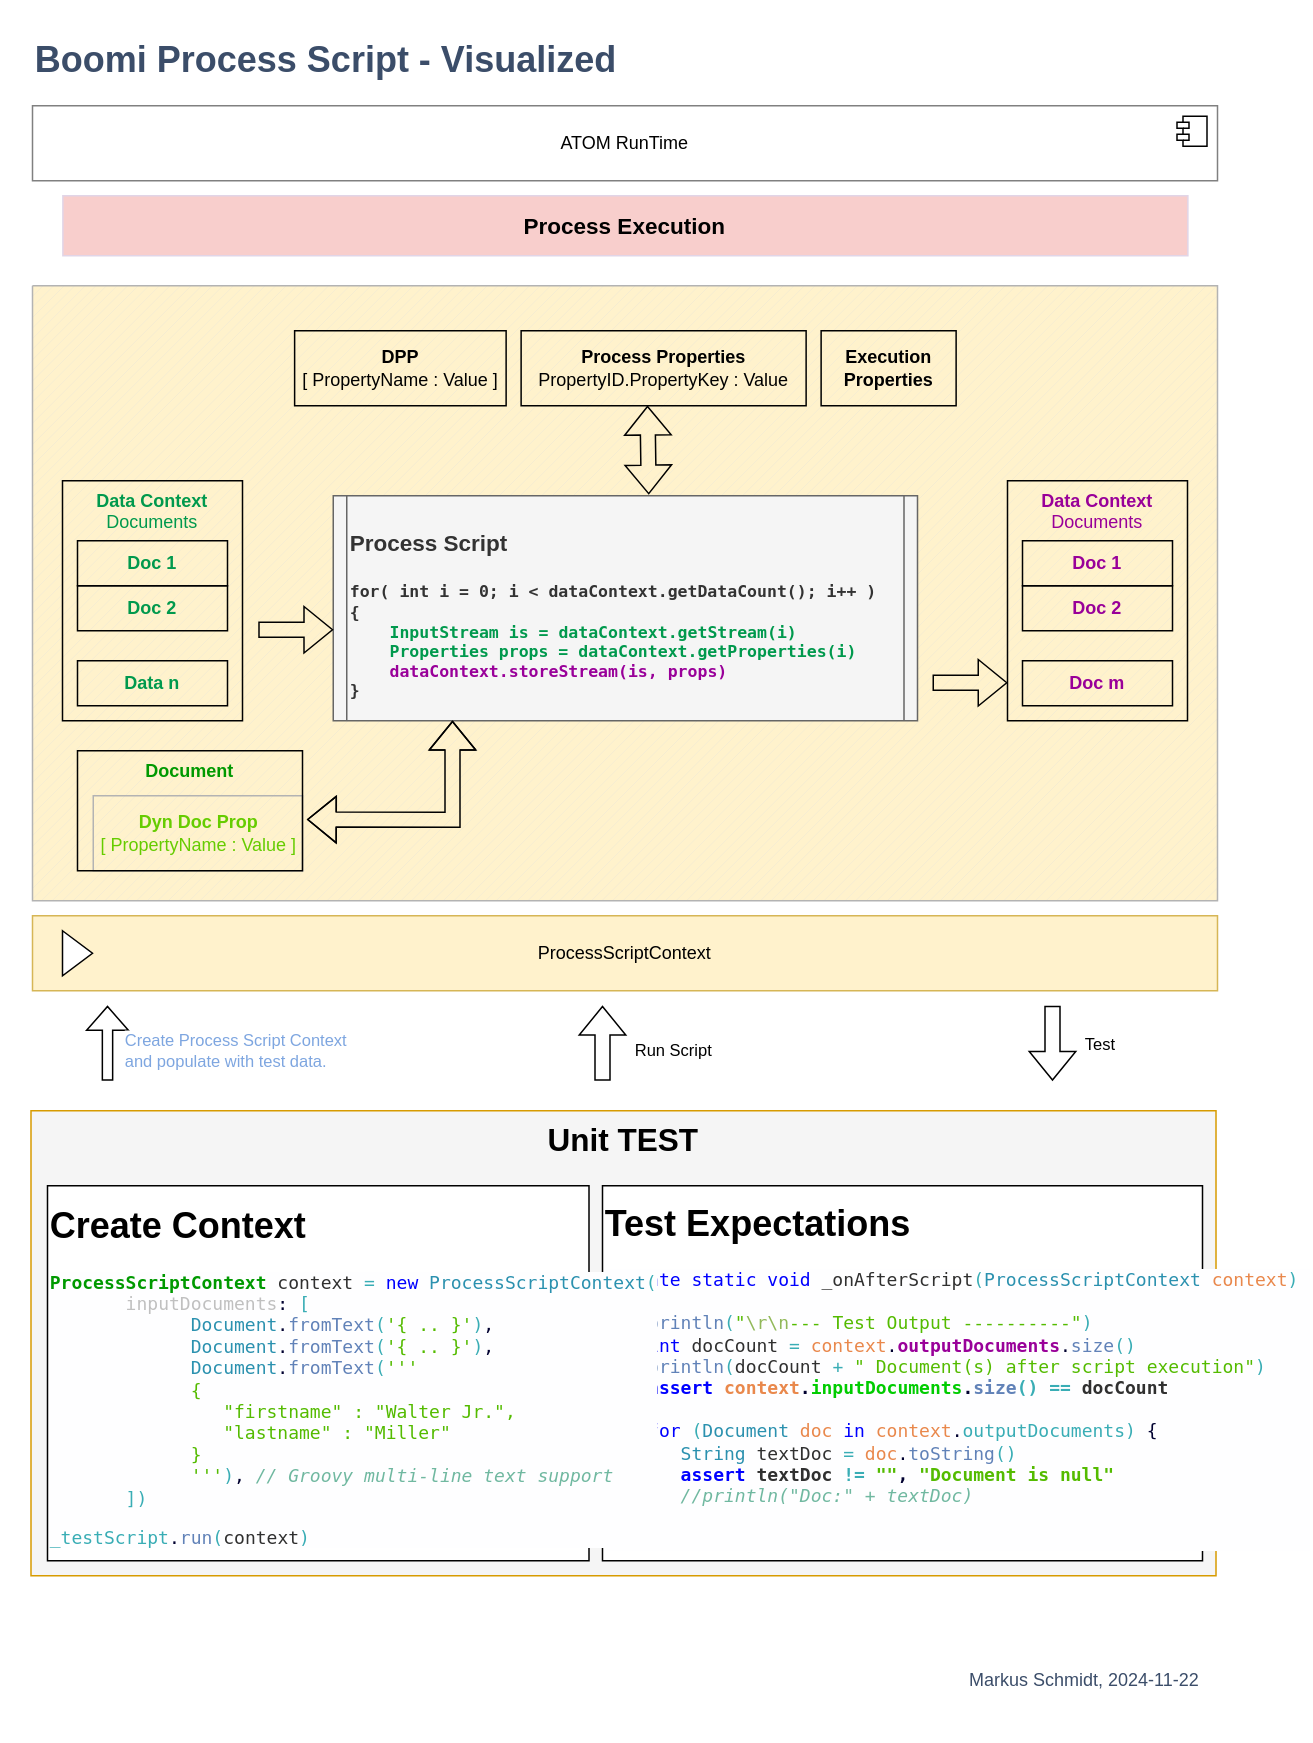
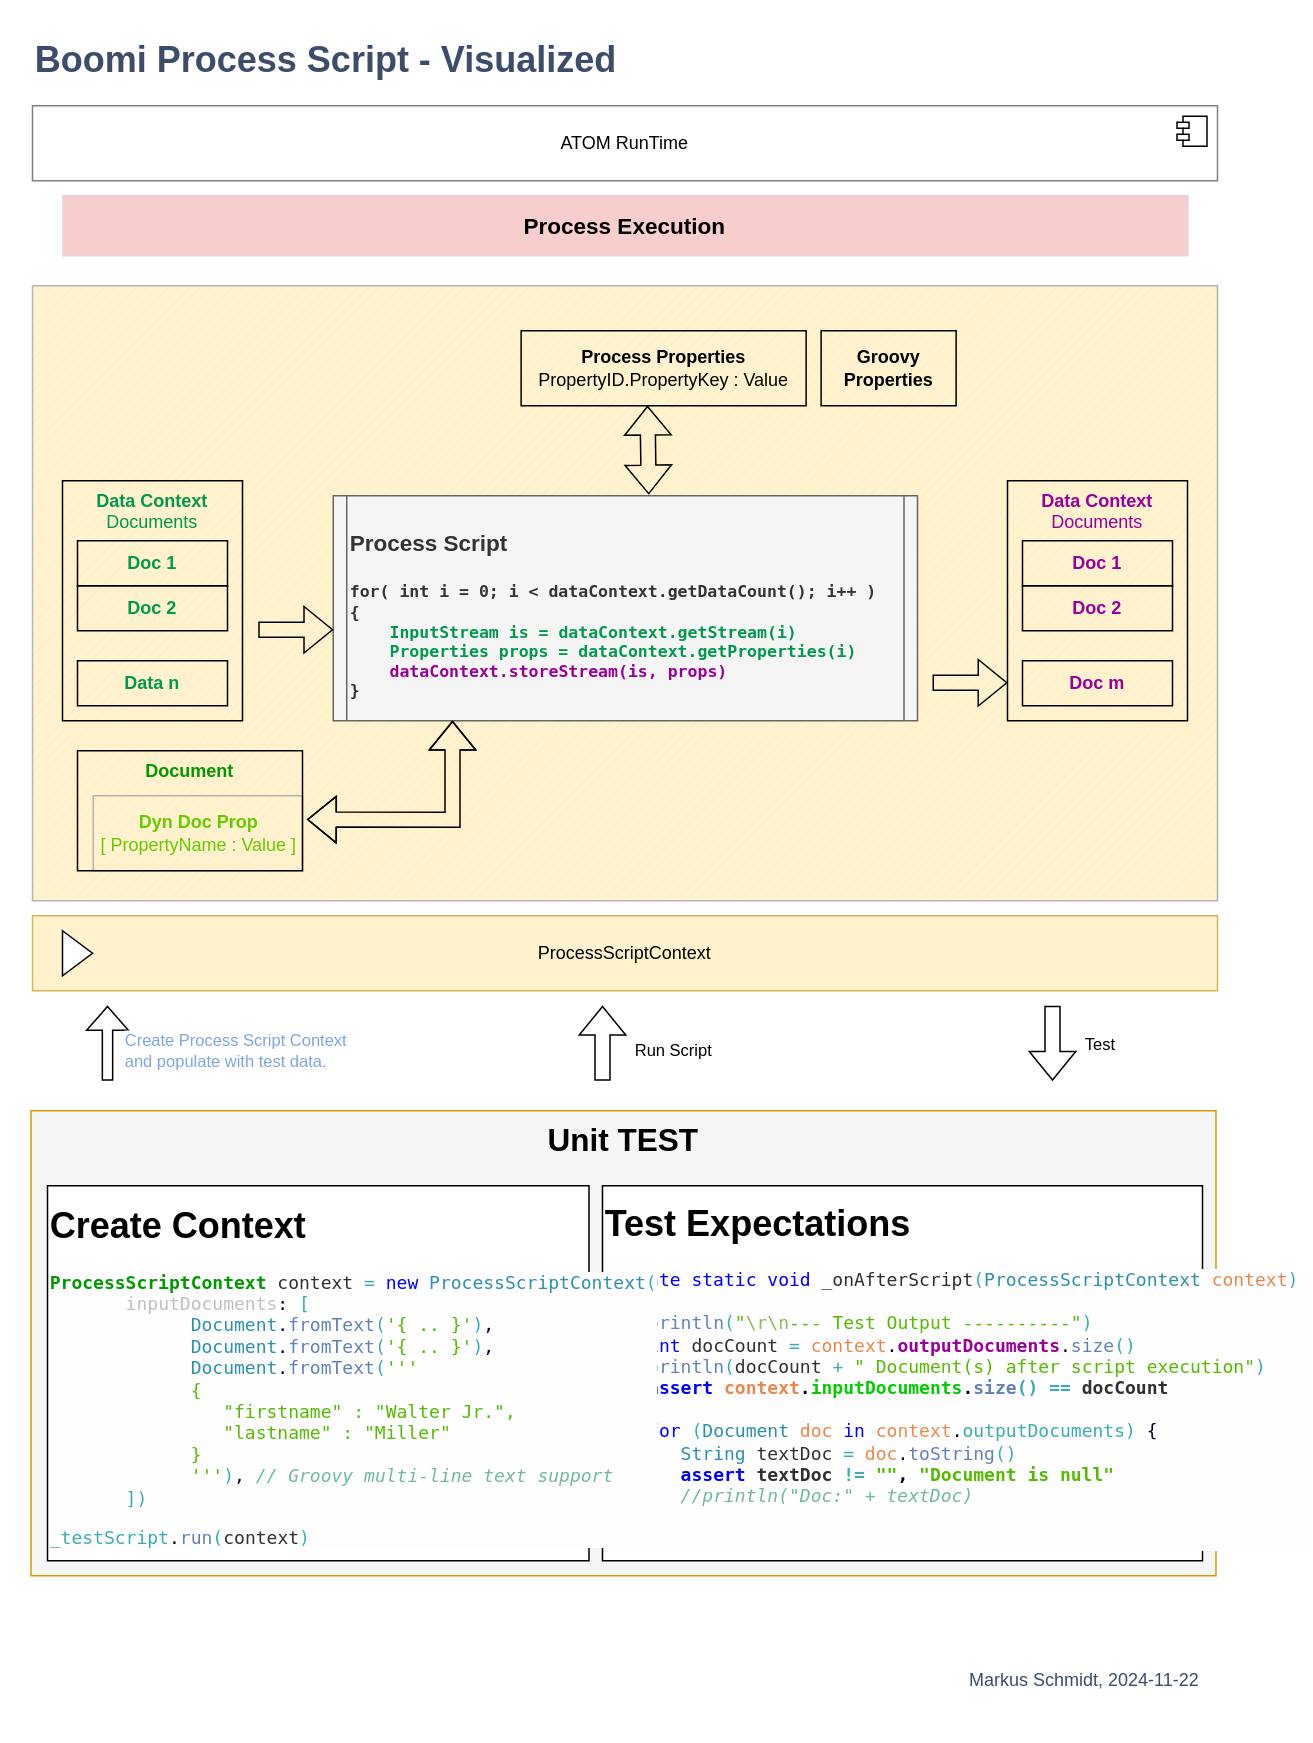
- <mxCell id="8" value="&lt;div&gt;&lt;b&gt;DPP&lt;/b&gt;&lt;/div&gt;&lt;div&gt;[ PropertyName : Value ]&lt;br&gt;&lt;/div&gt;" style="html=1;whiteSpace=wrap;fillColor=none;" vertex="1" parent="1"><mxGeometry x="195.75" y="220" width="141" height="50" as="geometry" /></mxCell>
- <mxCell id="6" value="&lt;div&gt;&lt;b&gt;Execution Properties&lt;/b&gt;&lt;/div&gt;" style="html=1;whiteSpace=wrap;fillColor=none;" vertex="1" parent="1"><mxGeometry x="546.75" y="220" width="90" height="50" as="geometry" /></mxCell>
+ <mxCell id="6" value="&lt;div&gt;&lt;b&gt;Groovy Properties&lt;/b&gt;&lt;/div&gt;" style="html=1;whiteSpace=wrap;fillColor=none;" vertex="1" parent="1"><mxGeometry x="546.75" y="220" width="90" height="50" as="geometry" /></mxCell>
